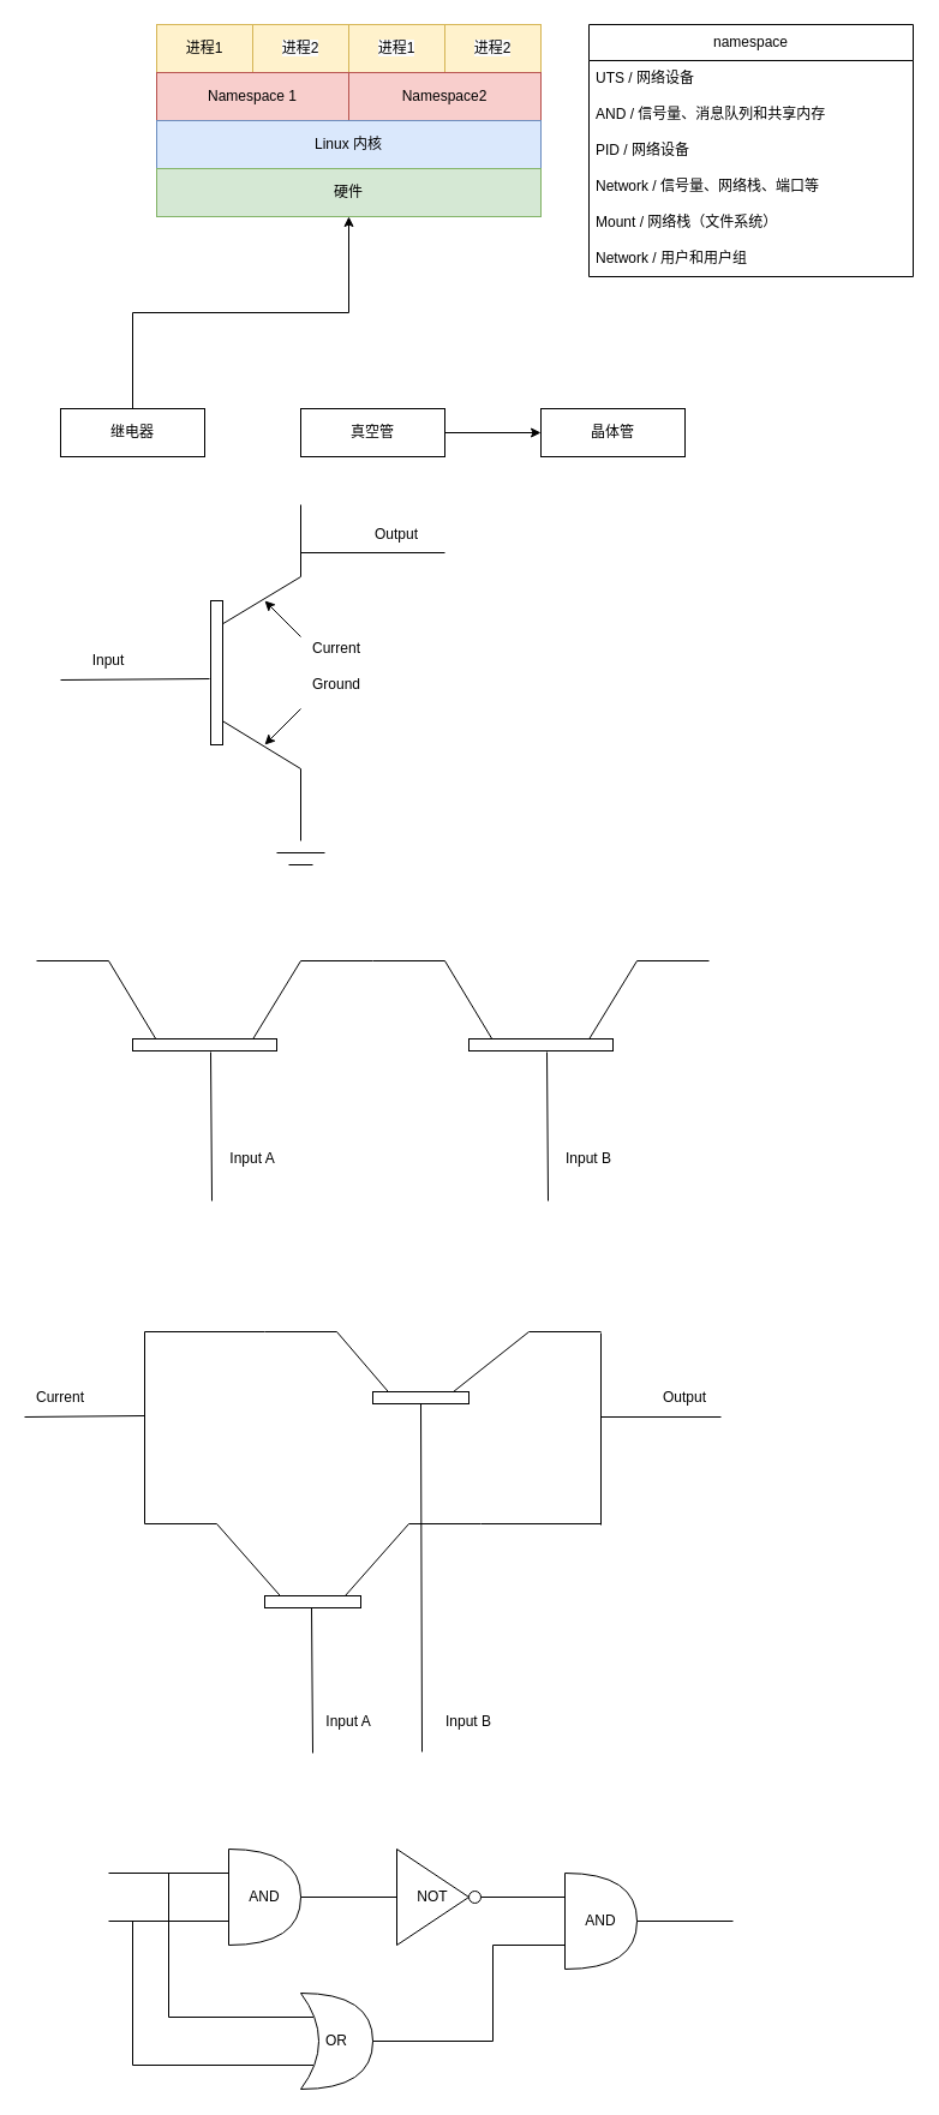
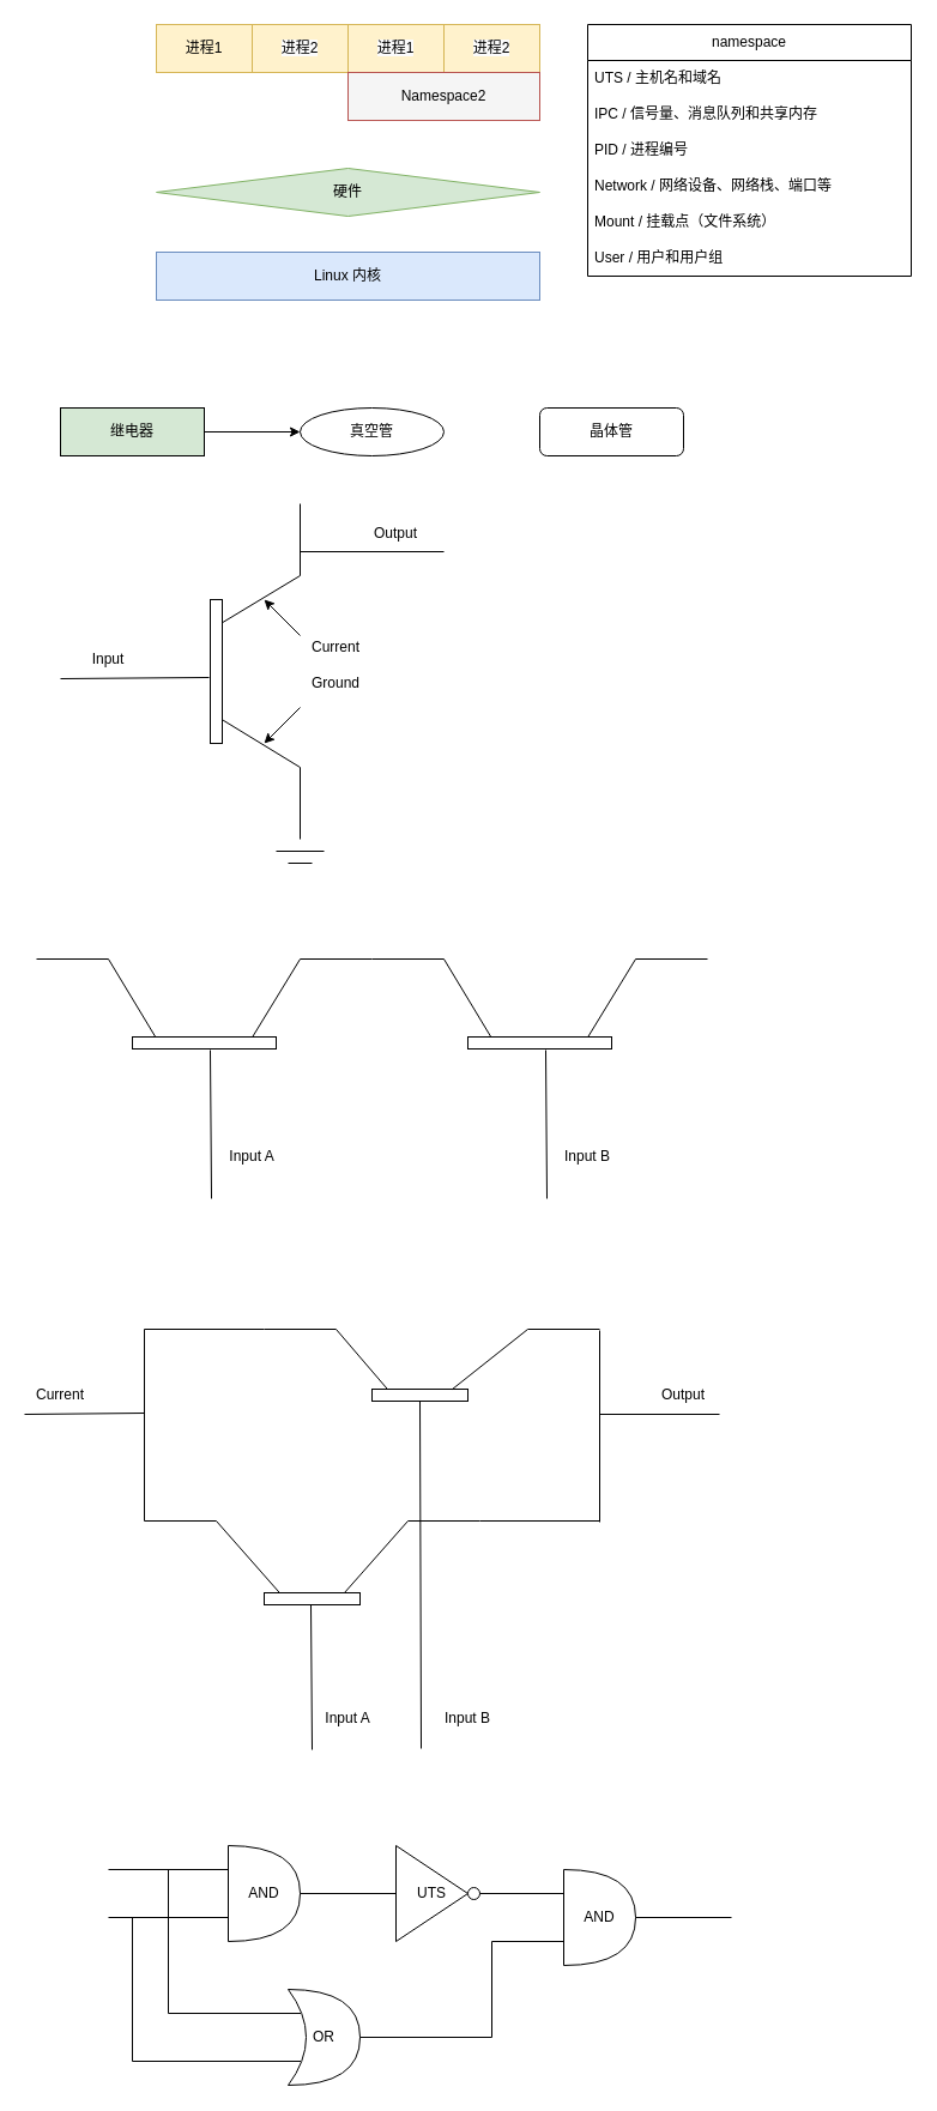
- <mxCell id="10" value="UTS / 网络设备" style="text;strokeColor=none;fillColor=none;align=left;verticalAlign=middle;spacingLeft=4;spacingRight=4;overflow=hidden;points=[[0,0.5],[1,0.5]];portConstraint=eastwest;rotatable=0;whiteSpace=wrap;html=1;" vertex="1" parent="9"><mxGeometry y="30" width="270" height="30" as="geometry" /></mxCell>
+ <mxCell id="10" value="UTS / 主机名和域名" style="text;strokeColor=none;fillColor=none;align=left;verticalAlign=middle;spacingLeft=4;spacingRight=4;overflow=hidden;points=[[0,0.5],[1,0.5]];portConstraint=eastwest;rotatable=0;whiteSpace=wrap;html=1;" vertex="1" parent="9"><mxGeometry y="30" width="270" height="30" as="geometry" /></mxCell>
- <mxCell id="7" value="Namespace 1" style="rounded=0;whiteSpace=wrap;html=1;fillColor=#f8cecc;strokeColor=#b85450;" vertex="1" parent="1"><mxGeometry x="130" y="60" width="160" height="40" as="geometry" /></mxCell>
- <mxCell id="6" value="Namespace2" style="rounded=0;whiteSpace=wrap;html=1;fillColor=#f8cecc;strokeColor=#b85450;" vertex="1" parent="1"><mxGeometry x="290" y="60" width="160" height="40" as="geometry" /></mxCell>
+ <mxCell id="6" value="Namespace2" style="rounded=0;whiteSpace=wrap;html=1;fillColor=#f5f5f5;strokeColor=#b85450;" vertex="1" parent="1"><mxGeometry x="290" y="60" width="160" height="40" as="geometry" /></mxCell>
- <mxCell id="11" value="AND / 信号量、消息队列和共享内存" style="text;strokeColor=none;fillColor=none;align=left;verticalAlign=middle;spacingLeft=4;spacingRight=4;overflow=hidden;points=[[0,0.5],[1,0.5]];portConstraint=eastwest;rotatable=0;whiteSpace=wrap;html=1;" vertex="1" parent="9"><mxGeometry y="60" width="270" height="30" as="geometry" /></mxCell>
+ <mxCell id="11" value="IPC / 信号量、消息队列和共享内存" style="text;strokeColor=none;fillColor=none;align=left;verticalAlign=middle;spacingLeft=4;spacingRight=4;overflow=hidden;points=[[0,0.5],[1,0.5]];portConstraint=eastwest;rotatable=0;whiteSpace=wrap;html=1;" vertex="1" parent="9"><mxGeometry y="60" width="270" height="30" as="geometry" /></mxCell>
- <mxCell id="8" value="Linux 内核" style="rounded=0;whiteSpace=wrap;html=1;fillColor=#dae8fc;strokeColor=#6c8ebf;" vertex="1" parent="1"><mxGeometry x="130" y="100" width="320" height="40" as="geometry" /></mxCell>
+ <mxCell id="8" value="Linux 内核" style="rounded=0;whiteSpace=wrap;html=1;fillColor=#dae8fc;strokeColor=#6c8ebf;" vertex="1" parent="1"><mxGeometry x="130" y="210" width="320" height="40" as="geometry" /></mxCell>
- <mxCell id="12" value="PID / 网络设备" style="text;strokeColor=none;fillColor=none;align=left;verticalAlign=middle;spacingLeft=4;spacingRight=4;overflow=hidden;points=[[0,0.5],[1,0.5]];portConstraint=eastwest;rotatable=0;whiteSpace=wrap;html=1;" vertex="1" parent="9"><mxGeometry y="90" width="270" height="30" as="geometry" /></mxCell>
+ <mxCell id="12" value="PID / 进程编号" style="text;strokeColor=none;fillColor=none;align=left;verticalAlign=middle;spacingLeft=4;spacingRight=4;overflow=hidden;points=[[0,0.5],[1,0.5]];portConstraint=eastwest;rotatable=0;whiteSpace=wrap;html=1;" vertex="1" parent="9"><mxGeometry y="90" width="270" height="30" as="geometry" /></mxCell>
- <mxCell id="13" value="Network / 信号量、网络栈、端口等" style="text;strokeColor=none;fillColor=none;align=left;verticalAlign=middle;spacingLeft=4;spacingRight=4;overflow=hidden;points=[[0,0.5],[1,0.5]];portConstraint=eastwest;rotatable=0;whiteSpace=wrap;html=1;" vertex="1" parent="9"><mxGeometry y="120" width="270" height="30" as="geometry" /></mxCell>
+ <mxCell id="13" value="Network / 网络设备、网络栈、端口等" style="text;strokeColor=none;fillColor=none;align=left;verticalAlign=middle;spacingLeft=4;spacingRight=4;overflow=hidden;points=[[0,0.5],[1,0.5]];portConstraint=eastwest;rotatable=0;whiteSpace=wrap;html=1;" vertex="1" parent="9"><mxGeometry y="120" width="270" height="30" as="geometry" /></mxCell>
- <mxCell id="16" value="硬件" style="rounded=0;whiteSpace=wrap;html=1;fillColor=#d5e8d4;strokeColor=#82b366;" vertex="1" parent="1"><mxGeometry x="130" y="140" width="320" height="40" as="geometry" /></mxCell>
+ <mxCell id="16" value="硬件" style="rhombus;whiteSpace=wrap;html=1;fillColor=#d5e8d4;strokeColor=#82b366;" vertex="1" parent="1"><mxGeometry x="130" y="140" width="320" height="40" as="geometry" /></mxCell>
- <mxCell id="14" value="Mount / 网络栈（文件系统）" style="text;strokeColor=none;fillColor=none;align=left;verticalAlign=middle;spacingLeft=4;spacingRight=4;overflow=hidden;points=[[0,0.5],[1,0.5]];portConstraint=eastwest;rotatable=0;whiteSpace=wrap;html=1;" vertex="1" parent="9"><mxGeometry y="150" width="270" height="30" as="geometry" /></mxCell>
+ <mxCell id="14" value="Mount / 挂载点（文件系统）" style="text;strokeColor=none;fillColor=none;align=left;verticalAlign=middle;spacingLeft=4;spacingRight=4;overflow=hidden;points=[[0,0.5],[1,0.5]];portConstraint=eastwest;rotatable=0;whiteSpace=wrap;html=1;" vertex="1" parent="9"><mxGeometry y="150" width="270" height="30" as="geometry" /></mxCell>
- <mxCell id="15" value="Network / 用户和用户组" style="text;strokeColor=none;fillColor=none;align=left;verticalAlign=middle;spacingLeft=4;spacingRight=4;overflow=hidden;points=[[0,0.5],[1,0.5]];portConstraint=eastwest;rotatable=0;whiteSpace=wrap;html=1;" vertex="1" parent="9"><mxGeometry y="180" width="270" height="30" as="geometry" /></mxCell>
+ <mxCell id="15" value="User / 用户和用户组" style="text;strokeColor=none;fillColor=none;align=left;verticalAlign=middle;spacingLeft=4;spacingRight=4;overflow=hidden;points=[[0,0.5],[1,0.5]];portConstraint=eastwest;rotatable=0;whiteSpace=wrap;html=1;" vertex="1" parent="9"><mxGeometry y="180" width="270" height="30" as="geometry" /></mxCell>
- <mxCell id="17" value="" style="edgeStyle=orthogonalEdgeStyle;rounded=0;orthogonalLoop=1;jettySize=auto;html=1;" edge="1" parent="1" source="18" target="16"><mxGeometry relative="1" as="geometry" /></mxCell>
+ <mxCell id="17" value="" style="edgeStyle=orthogonalEdgeStyle;rounded=0;orthogonalLoop=1;jettySize=auto;html=1;" edge="1" parent="1" source="18" target="20"><mxGeometry relative="1" as="geometry" /></mxCell>
- <mxCell id="18" value="继电器" style="rounded=0;whiteSpace=wrap;html=1;" vertex="1" parent="1"><mxGeometry x="50" y="340" width="120" height="40" as="geometry" /></mxCell>
+ <mxCell id="18" value="继电器" style="rounded=0;whiteSpace=wrap;html=1;fillColor=#d5e8d4;" vertex="1" parent="1"><mxGeometry x="50" y="340" width="120" height="40" as="geometry" /></mxCell>
- <mxCell id="20" value="真空管" style="rounded=0;whiteSpace=wrap;html=1;" vertex="1" parent="1"><mxGeometry x="250" y="340" width="120" height="40" as="geometry" /></mxCell>
+ <mxCell id="20" value="真空管" style="ellipse;whiteSpace=wrap;html=1;" vertex="1" parent="1"><mxGeometry x="250" y="340" width="120" height="40" as="geometry" /></mxCell>
- <mxCell id="19" value="" style="edgeStyle=orthogonalEdgeStyle;rounded=0;orthogonalLoop=1;jettySize=auto;html=1;" edge="1" parent="1" source="20" target="21"><mxGeometry relative="1" as="geometry" /></mxCell>
- <mxCell id="21" value="晶体管" style="rounded=0;whiteSpace=wrap;html=1;" vertex="1" parent="1"><mxGeometry x="450" y="340" width="120" height="40" as="geometry" /></mxCell>
+ <mxCell id="21" value="晶体管" style="whiteSpace=wrap;html=1;rounded=1;" vertex="1" parent="1"><mxGeometry x="450" y="340" width="120" height="40" as="geometry" /></mxCell>
- <mxCell id="66" value="NOT" style="triangle;whiteSpace=wrap;html=1;" vertex="1" parent="65"><mxGeometry width="60" height="80" as="geometry" /></mxCell>
+ <mxCell id="66" value="UTS" style="triangle;whiteSpace=wrap;html=1;" vertex="1" parent="65"><mxGeometry width="60" height="80" as="geometry" /></mxCell>
- <mxCell id="64" value="OR" style="shape=xor;whiteSpace=wrap;html=1;" vertex="1" parent="1"><mxGeometry x="250" y="1660" width="60" height="80" as="geometry" /></mxCell>
+ <mxCell id="64" value="OR" style="shape=xor;whiteSpace=wrap;html=1;" vertex="1" parent="1"><mxGeometry x="240" y="1660" width="60" height="80" as="geometry" /></mxCell>
